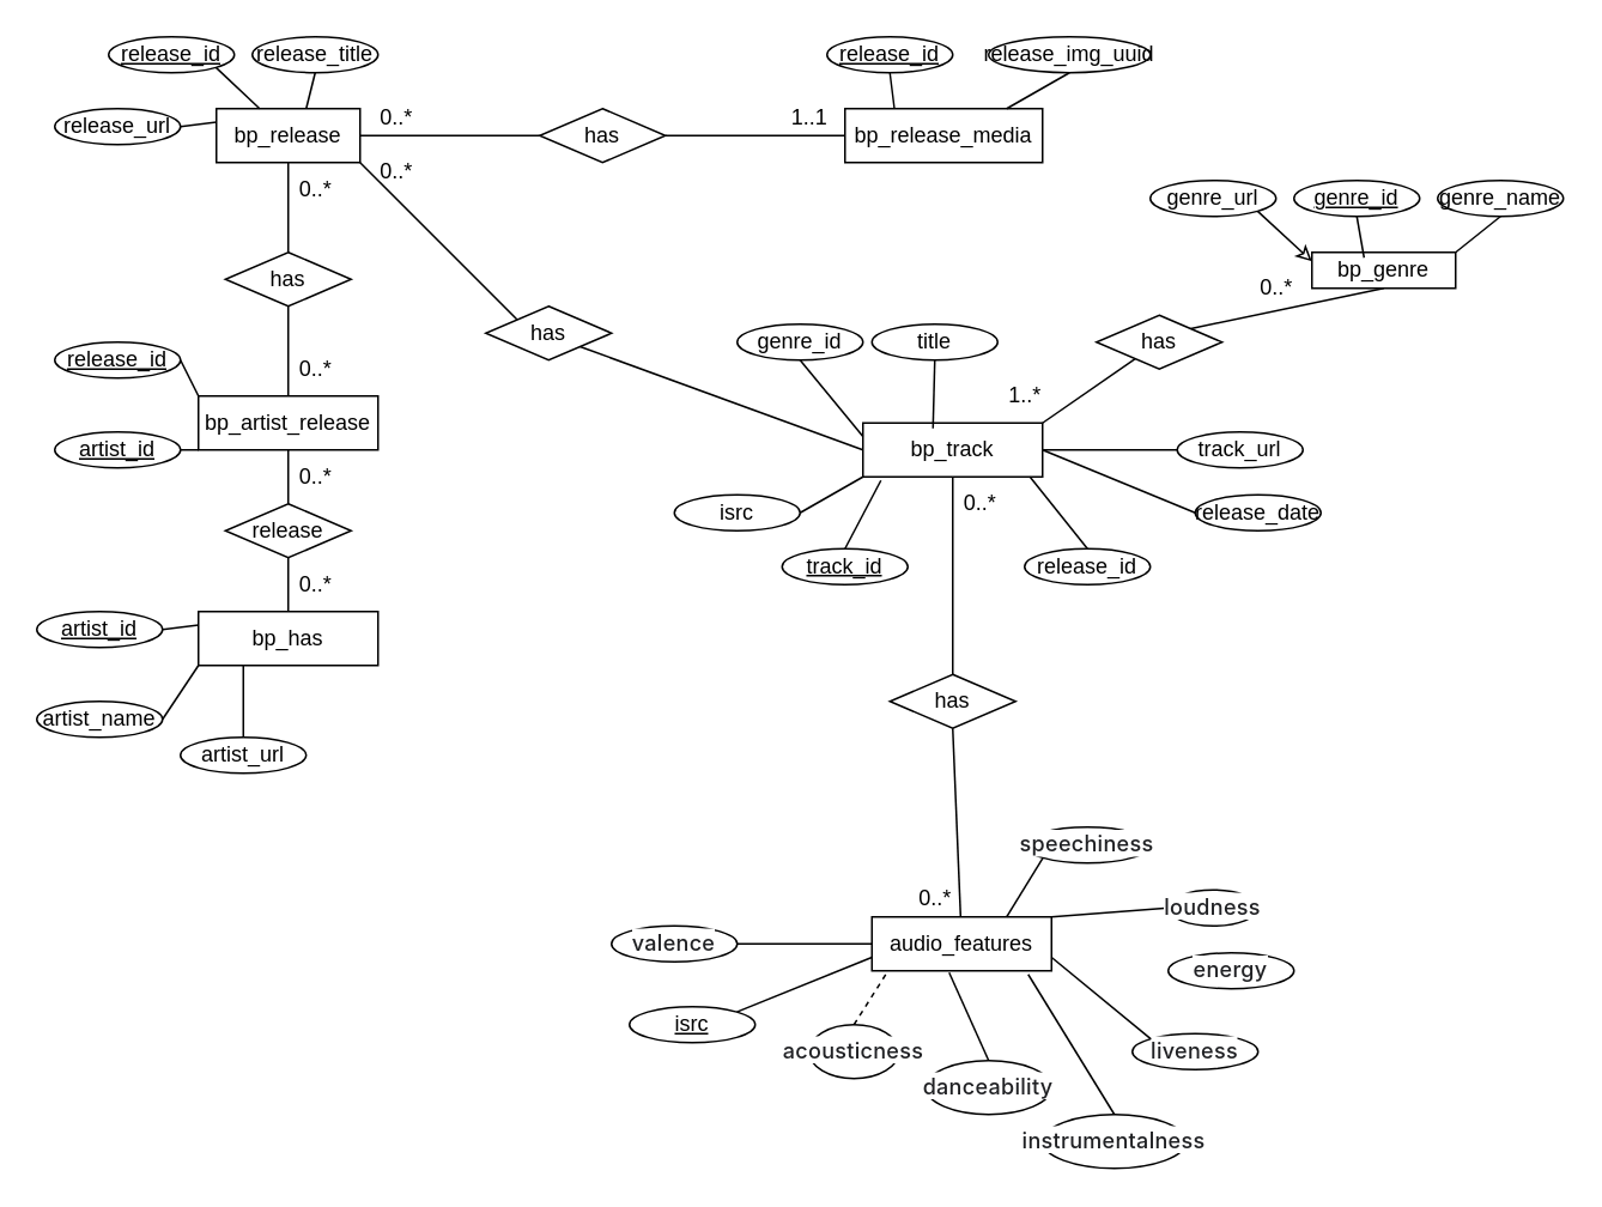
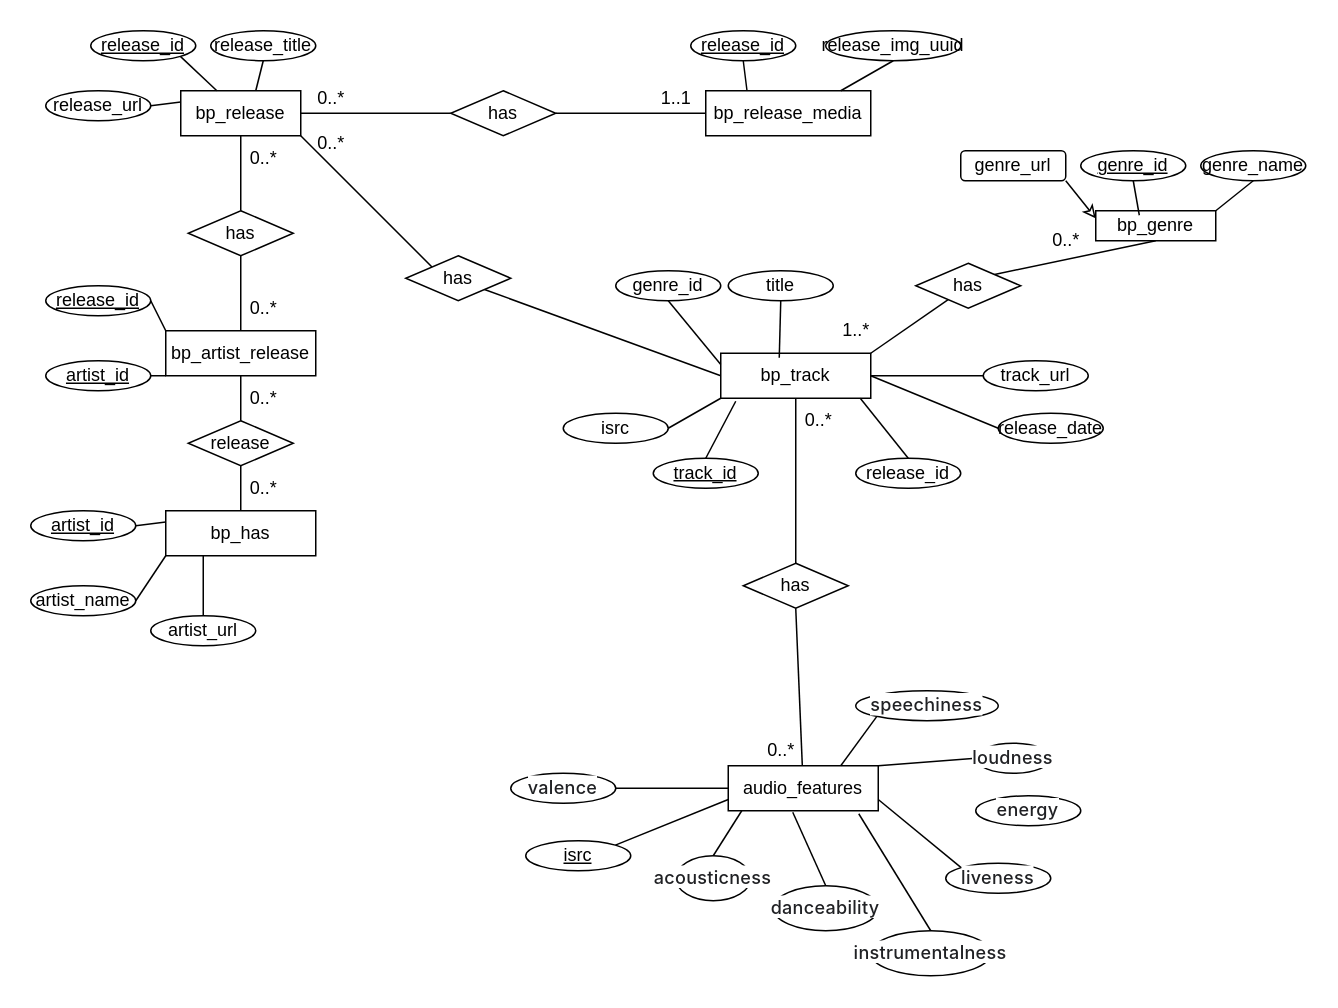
- <mxCell id="50" value="genre_url" style="ellipse;whiteSpace=wrap;html=1;" vertex="1" parent="1"><mxGeometry x="640" y="100" width="70" height="20" as="geometry" /></mxCell>
+ <mxCell id="50" value="genre_url" style="whiteSpace=wrap;html=1;rounded=1;" vertex="1" parent="1"><mxGeometry x="640" y="100" width="70" height="20" as="geometry" /></mxCell>
- <mxCell id="63" value="&lt;meta charset=&quot;utf-8&quot;&gt;&lt;span style=&quot;color: rgb(32, 33, 36); font-family: Inter, sans-serif; font-size: 12px; font-style: normal; font-variant-ligatures: normal; font-variant-caps: normal; font-weight: 500; letter-spacing: 0.2px; orphans: 2; text-align: left; text-indent: 0px; text-transform: none; widows: 2; word-spacing: 0px; -webkit-text-stroke-width: 0px; white-space: nowrap; background-color: rgb(255, 255, 255); text-decoration-thickness: initial; text-decoration-style: initial; text-decoration-color: initial; display: inline !important; float: none;&quot;&gt;speechiness&lt;/span&gt;" style="ellipse;whiteSpace=wrap;html=1;" vertex="1" parent="1"><mxGeometry x="570" y="460" width="70" height="20" as="geometry" /></mxCell>
+ <mxCell id="63" value="&lt;meta charset=&quot;utf-8&quot;&gt;&lt;span style=&quot;color: rgb(32, 33, 36); font-family: Inter, sans-serif; font-size: 12px; font-style: normal; font-variant-ligatures: normal; font-variant-caps: normal; font-weight: 500; letter-spacing: 0.2px; orphans: 2; text-align: left; text-indent: 0px; text-transform: none; widows: 2; word-spacing: 0px; -webkit-text-stroke-width: 0px; white-space: nowrap; background-color: rgb(255, 255, 255); text-decoration-thickness: initial; text-decoration-style: initial; text-decoration-color: initial; display: inline !important; float: none;&quot;&gt;speechiness&lt;/span&gt;" style="ellipse;whiteSpace=wrap;html=1;" vertex="1" parent="1"><mxGeometry x="570" y="460" width="95" height="20" as="geometry" /></mxCell>
- <mxCell id="78" style="rounded=0;orthogonalLoop=1;jettySize=auto;html=1;exitX=0.5;exitY=0;exitDx=0;exitDy=0;entryX=0.09;entryY=1;entryDx=0;entryDy=0;entryPerimeter=0;endArrow=none;endFill=0;dashed=1;" edge="1" parent="1" source="54" target="51"><mxGeometry relative="1" as="geometry" /></mxCell>
+ <mxCell id="78" style="rounded=0;orthogonalLoop=1;jettySize=auto;html=1;exitX=0.5;exitY=0;exitDx=0;exitDy=0;entryX=0.09;entryY=1;entryDx=0;entryDy=0;entryPerimeter=0;endArrow=none;endFill=0;" edge="1" parent="1" source="54" target="51"><mxGeometry relative="1" as="geometry" /></mxCell>
